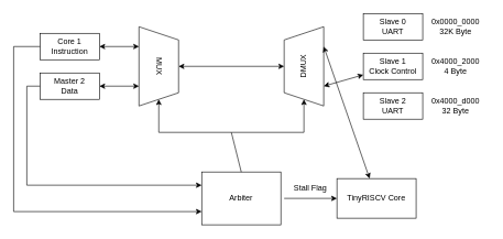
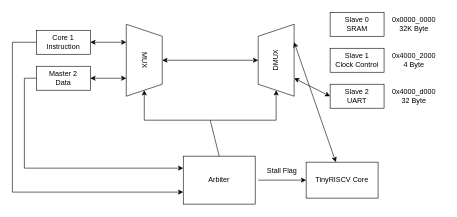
- <mxCell id="14" value="Slave 0&lt;div&gt;UART&lt;/div&gt;" style="rounded=0;whiteSpace=wrap;html=1;" parent="1" vertex="1"><mxGeometry x="550" y="20" width="90" height="40" as="geometry" /></mxCell>
+ <mxCell id="14" value="Slave 0&lt;div&gt;SRAM&lt;/div&gt;" style="rounded=0;whiteSpace=wrap;html=1;" parent="1" vertex="1"><mxGeometry x="550" y="20" width="90" height="40" as="geometry" /></mxCell>
- <mxCell id="18" value="" style="endArrow=classic;startArrow=classic;html=1;rounded=0;exitX=0.25;exitY=1;exitDx=0;exitDy=0;" parent="1" source="11" target="15" edge="1"><mxGeometry width="50" height="50" relative="1" as="geometry"><mxPoint x="460" y="130" as="sourcePoint" /><mxPoint x="510" y="80" as="targetPoint" /></mxGeometry></mxCell>
+ <mxCell id="18" value="" style="endArrow=classic;startArrow=classic;html=1;rounded=0;entryX=0;entryY=0.5;entryDx=0;entryDy=0;exitX=0.25;exitY=1;exitDx=0;exitDy=0;" parent="1" source="11" target="16" edge="1"><mxGeometry width="50" height="50" relative="1" as="geometry"><mxPoint x="460" y="130" as="sourcePoint" /><mxPoint x="510" y="80" as="targetPoint" /></mxGeometry></mxCell>
